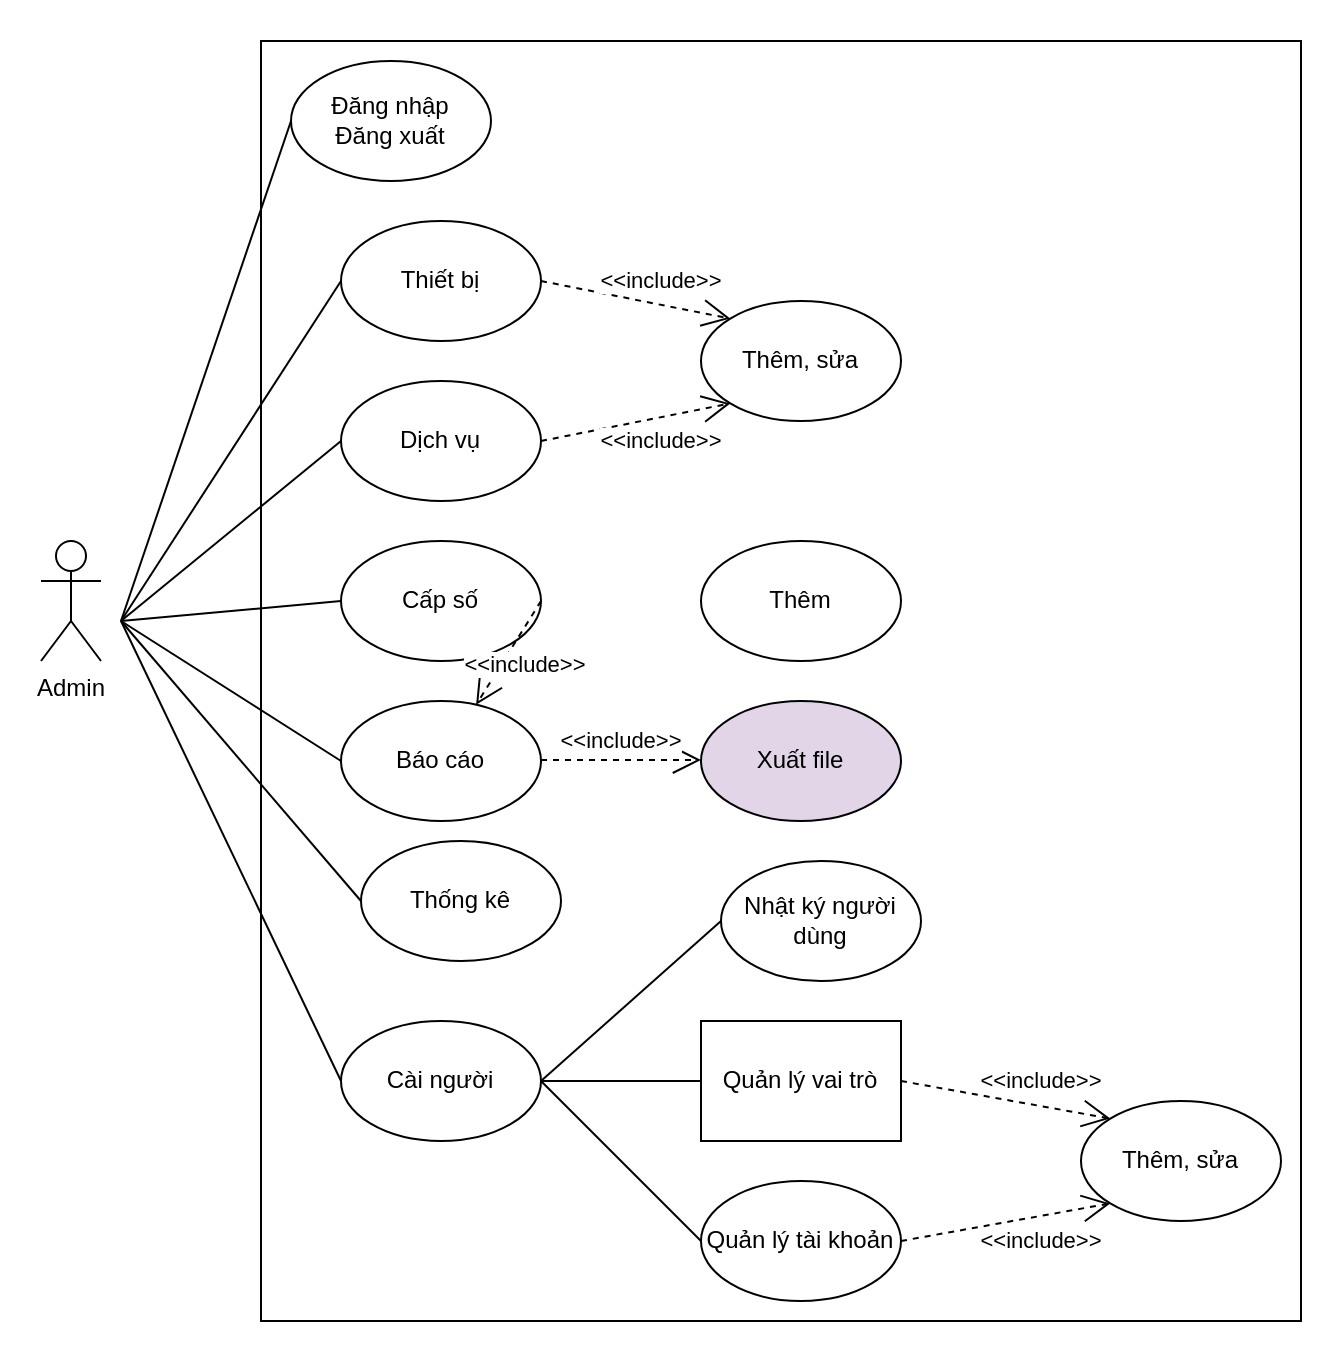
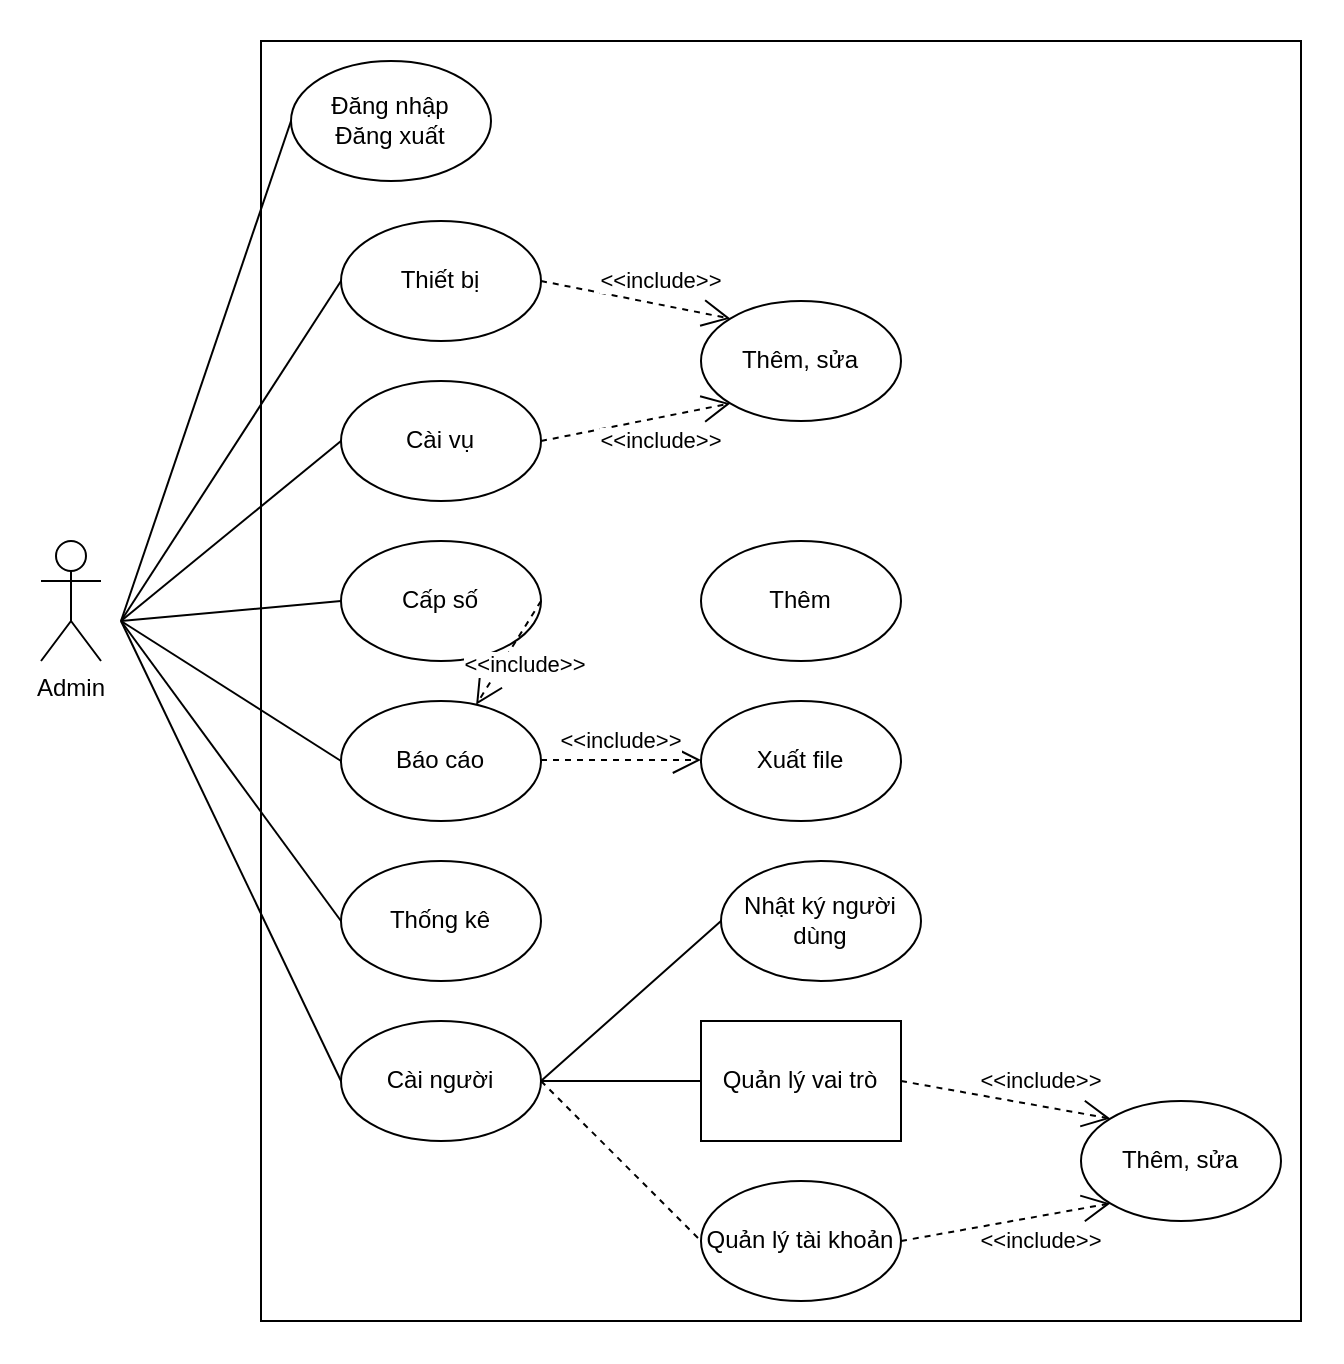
- <mxCell id="6" value="Dịch vụ" style="ellipse;whiteSpace=wrap;html=1;" vertex="1" parent="1"><mxGeometry x="170" y="190" width="100" height="60" as="geometry" /></mxCell>
+ <mxCell id="6" value="Cài vụ" style="ellipse;whiteSpace=wrap;html=1;" vertex="1" parent="1"><mxGeometry x="170" y="190" width="100" height="60" as="geometry" /></mxCell>
- <mxCell id="20" value="Xuất file" style="ellipse;whiteSpace=wrap;html=1;fillColor=#e1d5e7;" vertex="1" parent="1"><mxGeometry x="350" y="350" width="100" height="60" as="geometry" /></mxCell>
+ <mxCell id="20" value="Xuất file" style="ellipse;whiteSpace=wrap;html=1;" vertex="1" parent="1"><mxGeometry x="350" y="350" width="100" height="60" as="geometry" /></mxCell>
- <mxCell id="25" value="Thống kê" style="ellipse;whiteSpace=wrap;html=1;" vertex="1" parent="1"><mxGeometry x="180" y="420" width="100" height="60" as="geometry" /></mxCell>
+ <mxCell id="25" value="Thống kê" style="ellipse;whiteSpace=wrap;html=1;" vertex="1" parent="1"><mxGeometry x="170" y="430" width="100" height="60" as="geometry" /></mxCell>
- <mxCell id="30" value="" style="endArrow=none;html=1;rounded=0;exitX=1;exitY=0.5;exitDx=0;exitDy=0;entryX=0;entryY=0.5;entryDx=0;entryDy=0;" edge="1" parent="1" source="9" target="23"><mxGeometry width="50" height="50" relative="1" as="geometry"><mxPoint x="280" y="550" as="sourcePoint" /><mxPoint x="360" y="550" as="targetPoint" /></mxGeometry></mxCell>
+ <mxCell id="30" value="" style="endArrow=none;html=1;rounded=0;exitX=1;exitY=0.5;exitDx=0;exitDy=0;entryX=0;entryY=0.5;entryDx=0;entryDy=0;dashed=1;" edge="1" parent="1" source="9" target="23"><mxGeometry width="50" height="50" relative="1" as="geometry"><mxPoint x="280" y="550" as="sourcePoint" /><mxPoint x="360" y="550" as="targetPoint" /></mxGeometry></mxCell>
